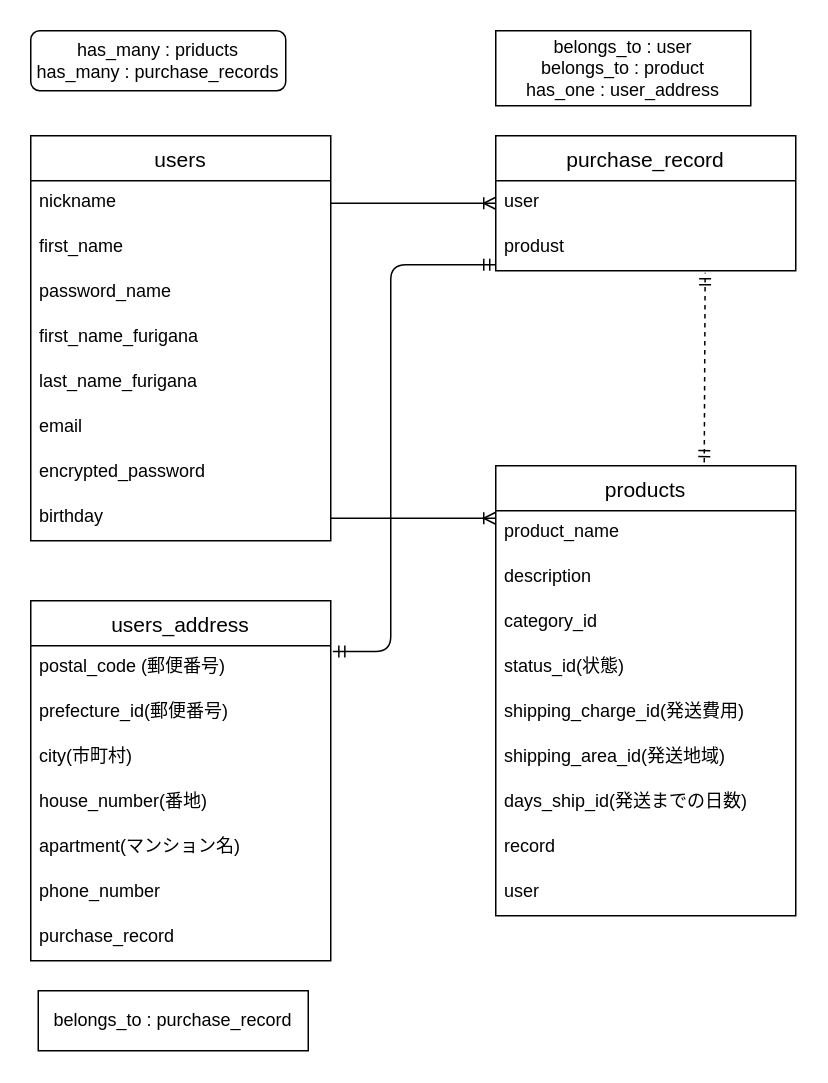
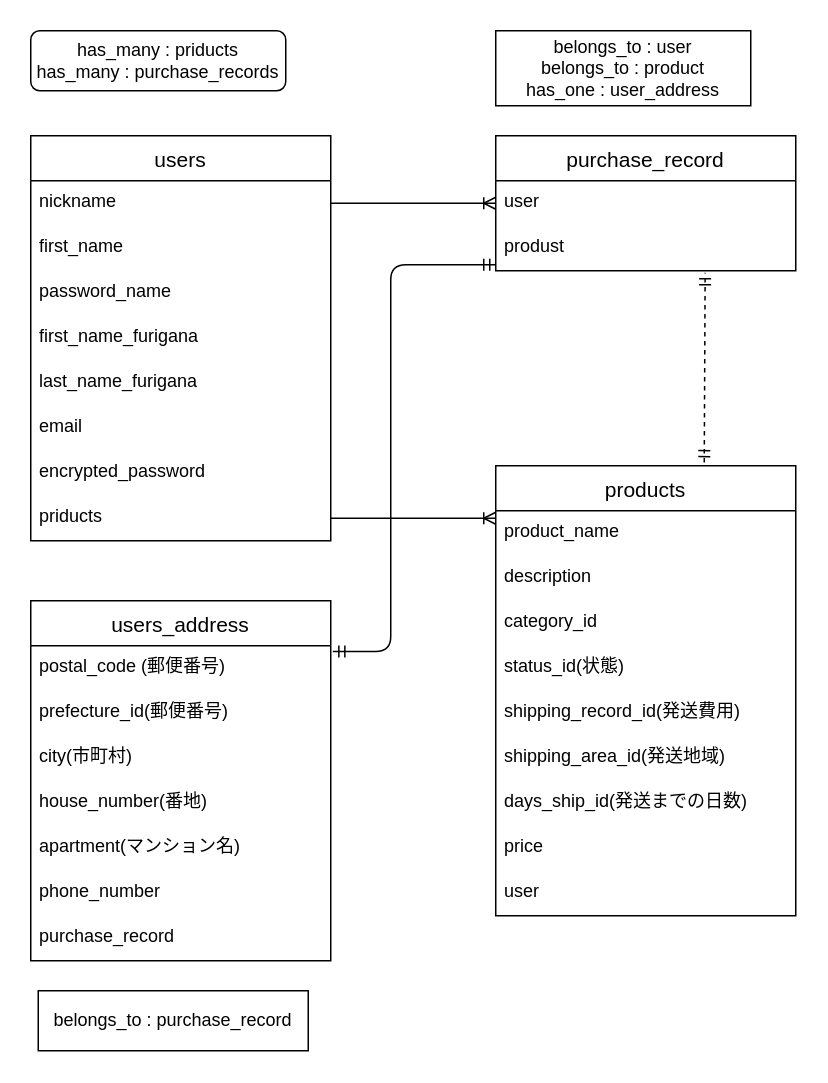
- <mxCell id="10" value="birthday" style="text;strokeColor=none;fillColor=none;spacingLeft=4;spacingRight=4;overflow=hidden;rotatable=0;points=[[0,0.5],[1,0.5]];portConstraint=eastwest;fontSize=12;" parent="2" vertex="1"><mxGeometry y="240" width="200" height="30" as="geometry" /></mxCell>
+ <mxCell id="10" value="priducts" style="text;strokeColor=none;fillColor=none;spacingLeft=4;spacingRight=4;overflow=hidden;rotatable=0;points=[[0,0.5],[1,0.5]];portConstraint=eastwest;fontSize=12;" parent="2" vertex="1"><mxGeometry y="240" width="200" height="30" as="geometry" /></mxCell>
- <mxCell id="16" value="shipping_charge_id(発送費用)" style="text;strokeColor=none;fillColor=none;spacingLeft=4;spacingRight=4;overflow=hidden;rotatable=0;points=[[0,0.5],[1,0.5]];portConstraint=eastwest;fontSize=12;" parent="11" vertex="1"><mxGeometry y="150" width="200" height="30" as="geometry" /></mxCell>
+ <mxCell id="16" value="shipping_record_id(発送費用)" style="text;strokeColor=none;fillColor=none;spacingLeft=4;spacingRight=4;overflow=hidden;rotatable=0;points=[[0,0.5],[1,0.5]];portConstraint=eastwest;fontSize=12;" parent="11" vertex="1"><mxGeometry y="150" width="200" height="30" as="geometry" /></mxCell>
- <mxCell id="19" value="record" style="text;strokeColor=none;fillColor=none;spacingLeft=4;spacingRight=4;overflow=hidden;rotatable=0;points=[[0,0.5],[1,0.5]];portConstraint=eastwest;fontSize=12;" parent="11" vertex="1"><mxGeometry y="240" width="200" height="30" as="geometry" /></mxCell>
+ <mxCell id="19" value="price" style="text;strokeColor=none;fillColor=none;spacingLeft=4;spacingRight=4;overflow=hidden;rotatable=0;points=[[0,0.5],[1,0.5]];portConstraint=eastwest;fontSize=12;" parent="11" vertex="1"><mxGeometry y="240" width="200" height="30" as="geometry" /></mxCell>
